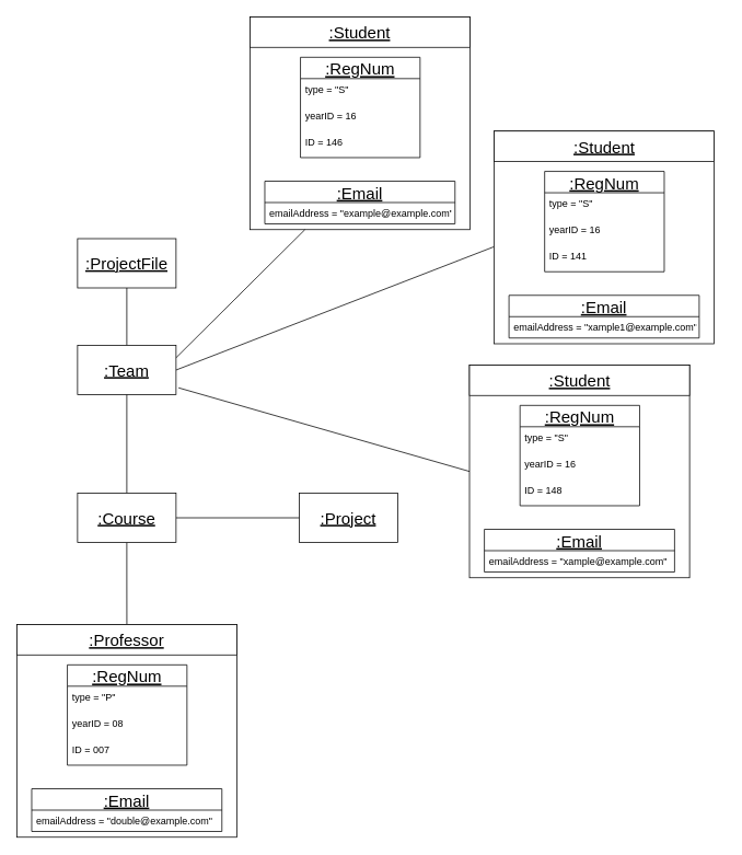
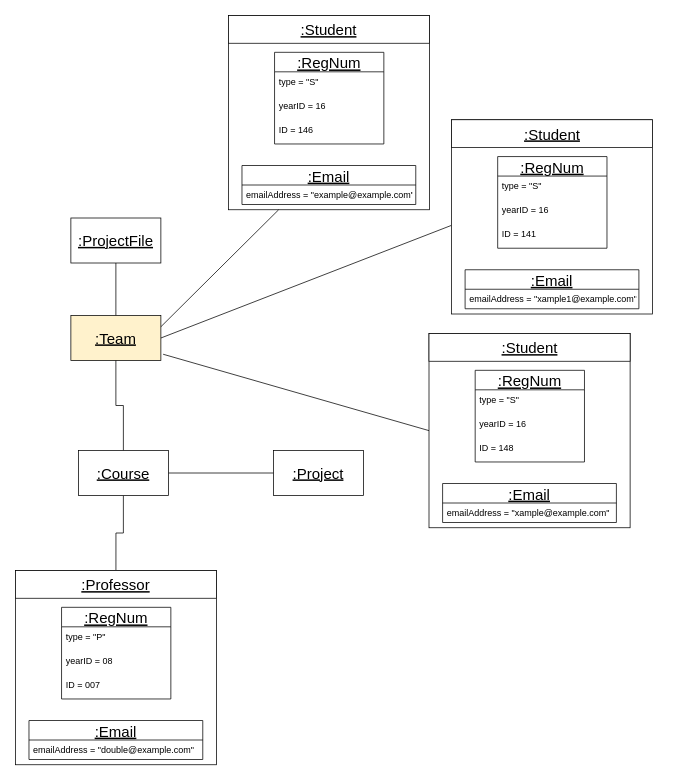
- <mxCell id="4" value=":Team" style="rounded=0;whiteSpace=wrap;html=1;fontStyle=4;fontSize=20;" vertex="1" parent="1"><mxGeometry x="94" y="420" width="120" height="60" as="geometry" /></mxCell>
+ <mxCell id="4" value=":Team" style="rounded=0;whiteSpace=wrap;html=1;fontStyle=4;fontSize=20;fillColor=#fff2cc;" vertex="1" parent="1"><mxGeometry x="94" y="420" width="120" height="60" as="geometry" /></mxCell>
- <mxCell id="9" value=":Course" style="rounded=0;whiteSpace=wrap;html=1;fontStyle=4;fontSize=20;" vertex="1" parent="1"><mxGeometry x="94" y="600" width="120" height="60" as="geometry" /></mxCell>
+ <mxCell id="9" value=":Course" style="rounded=0;whiteSpace=wrap;html=1;fontStyle=4;fontSize=20;" vertex="1" parent="1"><mxGeometry x="104" y="600" width="120" height="60" as="geometry" /></mxCell>
